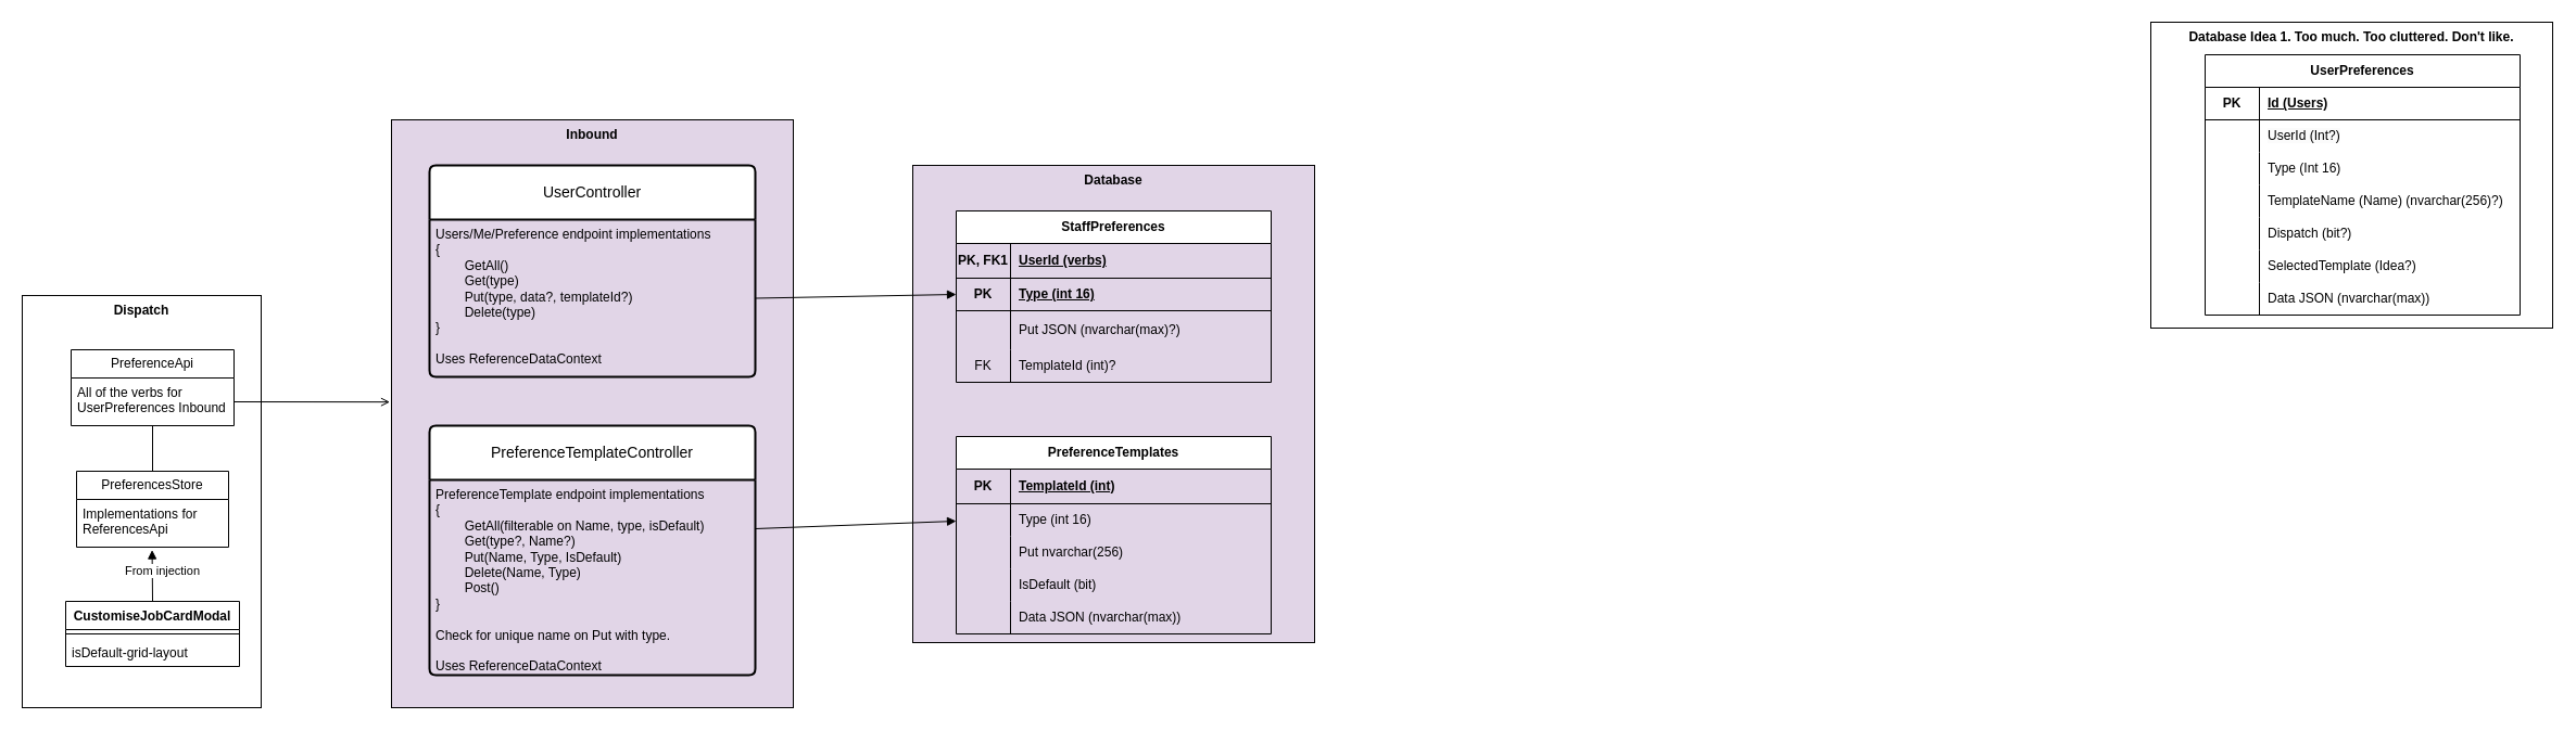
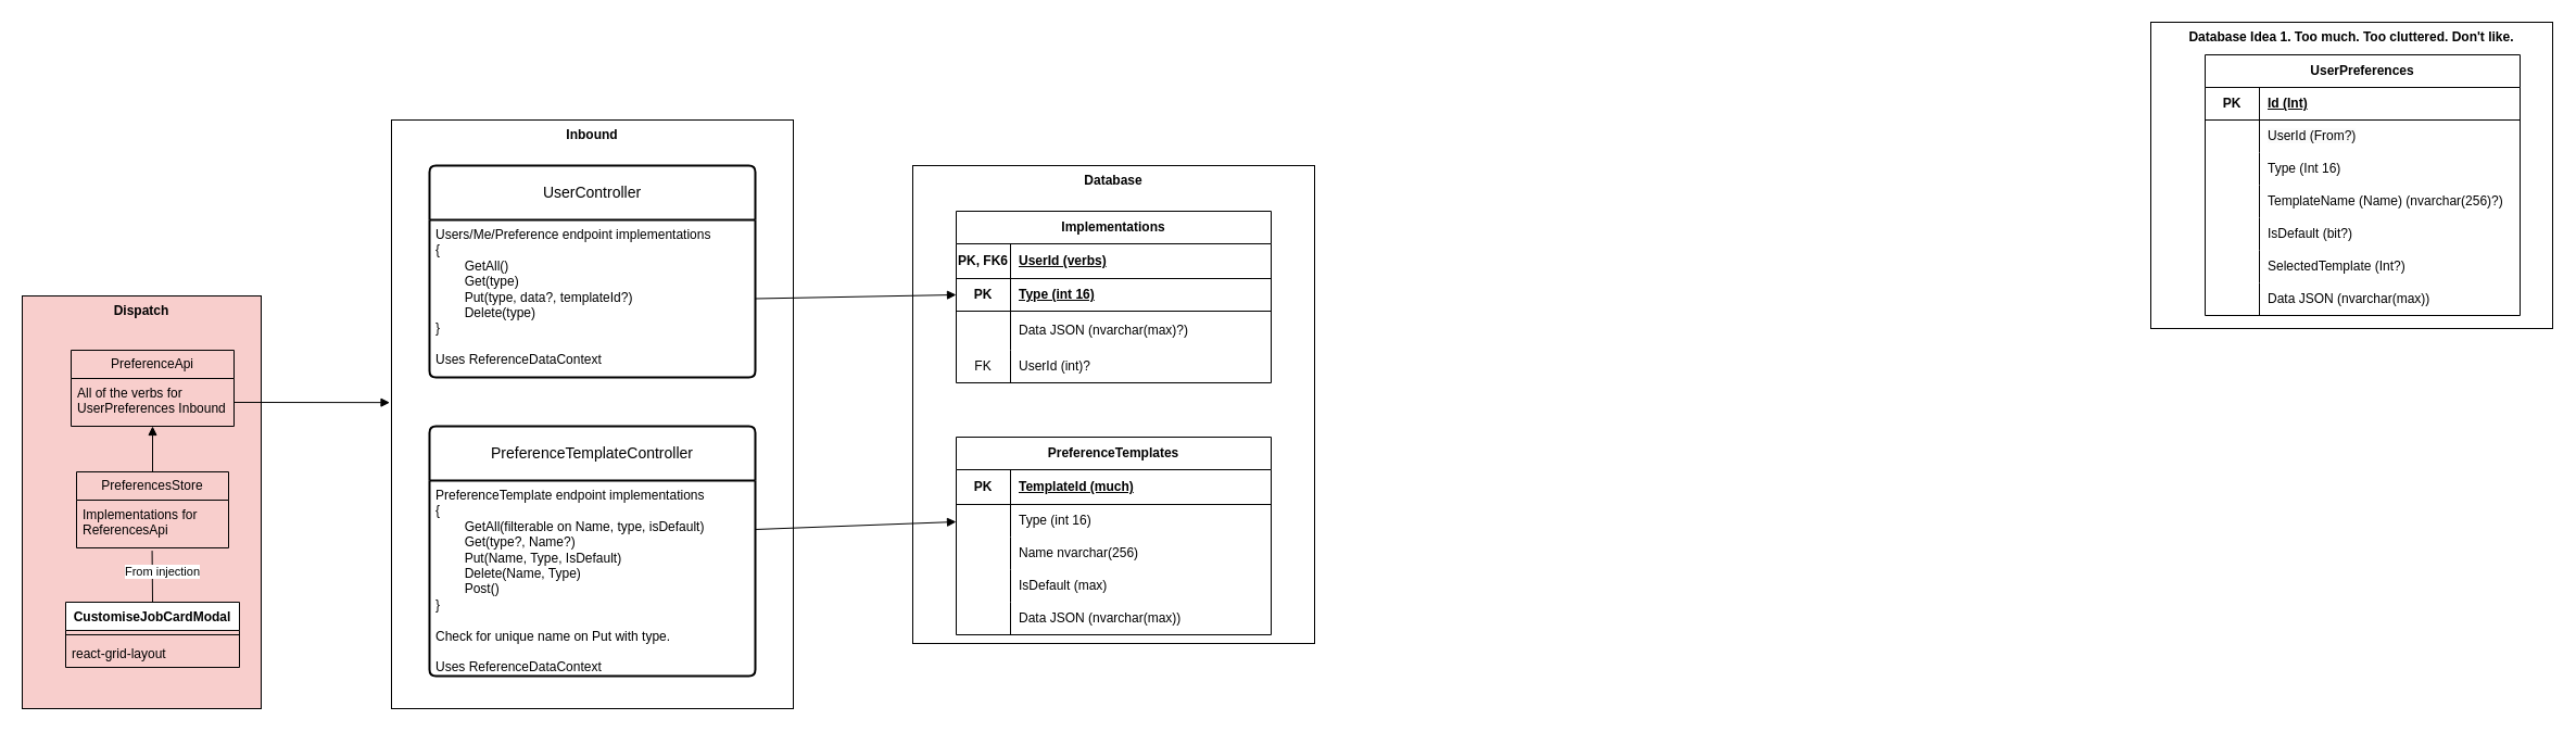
- <mxCell id="20" value="Id (Users)" style="shape=partialRectangle;connectable=0;fillColor=none;top=0;left=0;bottom=0;right=0;align=left;spacingLeft=6;fontStyle=5;overflow=hidden;html=1;whiteSpace=wrap;" parent="18" vertex="1"><mxGeometry x="50" width="240" height="30" as="geometry"><mxRectangle width="240" height="30" as="alternateBounds" /></mxGeometry></mxCell>
+ <mxCell id="20" value="Id (Int)" style="shape=partialRectangle;connectable=0;fillColor=none;top=0;left=0;bottom=0;right=0;align=left;spacingLeft=6;fontStyle=5;overflow=hidden;html=1;whiteSpace=wrap;" parent="18" vertex="1"><mxGeometry x="50" width="240" height="30" as="geometry"><mxRectangle width="240" height="30" as="alternateBounds" /></mxGeometry></mxCell>
- <mxCell id="23" value="&lt;span style=&quot;color: rgb(0, 0, 0); font-family: Helvetica; font-size: 12px; font-style: normal; font-variant-ligatures: normal; font-variant-caps: normal; font-weight: 400; letter-spacing: normal; orphans: 2; text-align: left; text-indent: 0px; text-transform: none; widows: 2; word-spacing: 0px; -webkit-text-stroke-width: 0px; white-space: normal; background-color: rgb(251, 251, 251); text-decoration-thickness: initial; text-decoration-style: initial; text-decoration-color: initial; display: inline !important; float: none;&quot;&gt;UserId (Int?)&lt;/span&gt;" style="shape=partialRectangle;connectable=0;fillColor=none;top=0;left=0;bottom=0;right=0;align=left;spacingLeft=6;overflow=hidden;html=1;whiteSpace=wrap;" parent="21" vertex="1"><mxGeometry x="50" width="240" height="30" as="geometry"><mxRectangle width="240" height="30" as="alternateBounds" /></mxGeometry></mxCell>
+ <mxCell id="23" value="&lt;span style=&quot;color: rgb(0, 0, 0); font-family: Helvetica; font-size: 12px; font-style: normal; font-variant-ligatures: normal; font-variant-caps: normal; font-weight: 400; letter-spacing: normal; orphans: 2; text-align: left; text-indent: 0px; text-transform: none; widows: 2; word-spacing: 0px; -webkit-text-stroke-width: 0px; white-space: normal; background-color: rgb(251, 251, 251); text-decoration-thickness: initial; text-decoration-style: initial; text-decoration-color: initial; display: inline !important; float: none;&quot;&gt;UserId (From?)&lt;/span&gt;" style="shape=partialRectangle;connectable=0;fillColor=none;top=0;left=0;bottom=0;right=0;align=left;spacingLeft=6;overflow=hidden;html=1;whiteSpace=wrap;" parent="21" vertex="1"><mxGeometry x="50" width="240" height="30" as="geometry"><mxRectangle width="240" height="30" as="alternateBounds" /></mxGeometry></mxCell>
- <mxCell id="40" value="StaffPreferences" style="shape=table;startSize=30;container=1;collapsible=1;childLayout=tableLayout;fixedRows=1;rowLines=0;fontStyle=1;align=center;resizeLast=1;html=1;whiteSpace=wrap;" parent="1" vertex="1"><mxGeometry x="880" y="194" width="290" height="158" as="geometry"><mxRectangle x="600" y="168" width="130" height="30" as="alternateBounds" /></mxGeometry></mxCell>
+ <mxCell id="40" value="Implementations" style="shape=table;startSize=30;container=1;collapsible=1;childLayout=tableLayout;fixedRows=1;rowLines=0;fontStyle=1;align=center;resizeLast=1;html=1;whiteSpace=wrap;" parent="1" vertex="1"><mxGeometry x="880" y="194" width="290" height="158" as="geometry"><mxRectangle x="600" y="168" width="130" height="30" as="alternateBounds" /></mxGeometry></mxCell>
- <mxCell id="32" value="Dispatch (bit?)" style="shape=partialRectangle;connectable=0;fillColor=none;top=0;left=0;bottom=0;right=0;align=left;spacingLeft=6;overflow=hidden;html=1;whiteSpace=wrap;" parent="30" vertex="1"><mxGeometry x="50" width="240" height="30" as="geometry"><mxRectangle width="240" height="30" as="alternateBounds" /></mxGeometry></mxCell>
+ <mxCell id="32" value="IsDefault (bit?)" style="shape=partialRectangle;connectable=0;fillColor=none;top=0;left=0;bottom=0;right=0;align=left;spacingLeft=6;overflow=hidden;html=1;whiteSpace=wrap;" parent="30" vertex="1"><mxGeometry x="50" width="240" height="30" as="geometry"><mxRectangle width="240" height="30" as="alternateBounds" /></mxGeometry></mxCell>
- <mxCell id="42" value="PK, FK1" style="shape=partialRectangle;connectable=0;fillColor=none;top=0;left=0;bottom=0;right=0;fontStyle=1;overflow=hidden;html=1;whiteSpace=wrap;" parent="41" vertex="1"><mxGeometry width="50" height="32" as="geometry"><mxRectangle width="50" height="32" as="alternateBounds" /></mxGeometry></mxCell>
+ <mxCell id="42" value="PK, FK6" style="shape=partialRectangle;connectable=0;fillColor=none;top=0;left=0;bottom=0;right=0;fontStyle=1;overflow=hidden;html=1;whiteSpace=wrap;" parent="41" vertex="1"><mxGeometry width="50" height="32" as="geometry"><mxRectangle width="50" height="32" as="alternateBounds" /></mxGeometry></mxCell>
- <mxCell id="35" value="SelectedTemplate (Idea?)" style="shape=partialRectangle;connectable=0;fillColor=none;top=0;left=0;bottom=0;right=0;align=left;spacingLeft=6;overflow=hidden;html=1;whiteSpace=wrap;" parent="33" vertex="1"><mxGeometry x="50" width="240" height="30" as="geometry"><mxRectangle width="240" height="30" as="alternateBounds" /></mxGeometry></mxCell>
+ <mxCell id="35" value="SelectedTemplate (Int?)" style="shape=partialRectangle;connectable=0;fillColor=none;top=0;left=0;bottom=0;right=0;align=left;spacingLeft=6;overflow=hidden;html=1;whiteSpace=wrap;" parent="33" vertex="1"><mxGeometry x="50" width="240" height="30" as="geometry"><mxRectangle width="240" height="30" as="alternateBounds" /></mxGeometry></mxCell>
- <mxCell id="49" value="Put JSON (nvarchar(max)?)" style="shape=partialRectangle;connectable=0;fillColor=none;top=0;left=0;bottom=0;right=0;align=left;spacingLeft=6;overflow=hidden;html=1;whiteSpace=wrap;" parent="47" vertex="1"><mxGeometry x="50" width="240" height="36" as="geometry"><mxRectangle width="240" height="36" as="alternateBounds" /></mxGeometry></mxCell>
+ <mxCell id="49" value="Data JSON (nvarchar(max)?)" style="shape=partialRectangle;connectable=0;fillColor=none;top=0;left=0;bottom=0;right=0;align=left;spacingLeft=6;overflow=hidden;html=1;whiteSpace=wrap;" parent="47" vertex="1"><mxGeometry x="50" width="240" height="36" as="geometry"><mxRectangle width="240" height="36" as="alternateBounds" /></mxGeometry></mxCell>
- <mxCell id="52" value="TemplateId (int)?" style="shape=partialRectangle;connectable=0;fillColor=none;top=0;left=0;bottom=0;right=0;align=left;spacingLeft=6;overflow=hidden;html=1;whiteSpace=wrap;" parent="50" vertex="1"><mxGeometry x="50" width="240" height="30" as="geometry"><mxRectangle width="240" height="30" as="alternateBounds" /></mxGeometry></mxCell>
+ <mxCell id="52" value="UserId (int)?" style="shape=partialRectangle;connectable=0;fillColor=none;top=0;left=0;bottom=0;right=0;align=left;spacingLeft=6;overflow=hidden;html=1;whiteSpace=wrap;" parent="50" vertex="1"><mxGeometry x="50" width="240" height="30" as="geometry"><mxRectangle width="240" height="30" as="alternateBounds" /></mxGeometry></mxCell>
- <mxCell id="8" value="" style="html=1;verticalAlign=bottom;endArrow=open;curved=0;rounded=0;exitX=1;exitY=0.5;exitDx=0;exitDy=0;entryX=-0.004;entryY=0.48;entryDx=0;entryDy=0;entryPerimeter=0;" parent="1" source="7" target="2" edge="1"><mxGeometry width="80" relative="1" as="geometry"><mxPoint x="250" y="252" as="sourcePoint" /><mxPoint x="300" y="410" as="targetPoint" /></mxGeometry></mxCell>
+ <mxCell id="8" value="" style="html=1;verticalAlign=bottom;endArrow=block;curved=0;rounded=0;exitX=1;exitY=0.5;exitDx=0;exitDy=0;entryX=-0.004;entryY=0.48;entryDx=0;entryDy=0;entryPerimeter=0;" parent="1" source="7" target="2" edge="1"><mxGeometry width="80" relative="1" as="geometry"><mxPoint x="250" y="252" as="sourcePoint" /><mxPoint x="300" y="410" as="targetPoint" /></mxGeometry></mxCell>
- <mxCell id="39" value="&lt;b&gt;Database&lt;/b&gt;" style="html=1;whiteSpace=wrap;verticalAlign=top;fillColor=#e1d5e7;" parent="1" vertex="1"><mxGeometry x="840" y="152" width="370" height="440" as="geometry" /></mxCell>
+ <mxCell id="39" value="&lt;b&gt;Database&lt;/b&gt;" style="html=1;whiteSpace=wrap;verticalAlign=top;" parent="1" vertex="1"><mxGeometry x="840" y="152" width="370" height="440" as="geometry" /></mxCell>
- <mxCell id="2" value="&lt;b&gt;Inbound&lt;/b&gt;" style="html=1;whiteSpace=wrap;verticalAlign=top;fillColor=#e1d5e7;" parent="1" vertex="1"><mxGeometry x="360" y="110" width="370" height="542" as="geometry" /></mxCell>
+ <mxCell id="2" value="&lt;b&gt;Inbound&lt;/b&gt;" style="html=1;whiteSpace=wrap;verticalAlign=top;" parent="1" vertex="1"><mxGeometry x="360" y="110" width="370" height="542" as="geometry" /></mxCell>
- <mxCell id="11" value="" style="html=1;verticalAlign=bottom;endArrow=none;curved=0;rounded=0;exitX=0.5;exitY=0;exitDx=0;exitDy=0;" parent="1" source="9" target="7" edge="1"><mxGeometry width="80" relative="1" as="geometry"><mxPoint x="190" y="404" as="sourcePoint" /><mxPoint x="270" y="404" as="targetPoint" /></mxGeometry></mxCell>
+ <mxCell id="11" value="" style="html=1;verticalAlign=bottom;endArrow=block;curved=0;rounded=0;exitX=0.5;exitY=0;exitDx=0;exitDy=0;" parent="1" source="9" target="7" edge="1"><mxGeometry width="80" relative="1" as="geometry"><mxPoint x="190" y="404" as="sourcePoint" /><mxPoint x="270" y="404" as="targetPoint" /></mxGeometry></mxCell>
- <mxCell id="56" value="TemplateId (int)" style="shape=partialRectangle;connectable=0;fillColor=none;top=0;left=0;bottom=0;right=0;align=left;spacingLeft=6;fontStyle=5;overflow=hidden;html=1;whiteSpace=wrap;" parent="54" vertex="1"><mxGeometry x="50" width="240" height="32" as="geometry"><mxRectangle width="240" height="32" as="alternateBounds" /></mxGeometry></mxCell>
+ <mxCell id="56" value="TemplateId (much)" style="shape=partialRectangle;connectable=0;fillColor=none;top=0;left=0;bottom=0;right=0;align=left;spacingLeft=6;fontStyle=5;overflow=hidden;html=1;whiteSpace=wrap;" parent="54" vertex="1"><mxGeometry x="50" width="240" height="32" as="geometry"><mxRectangle width="240" height="32" as="alternateBounds" /></mxGeometry></mxCell>
- <mxCell id="5" value="&lt;b&gt;Dispatch&lt;/b&gt;" style="html=1;whiteSpace=wrap;verticalAlign=top;" parent="1" vertex="1"><mxGeometry x="20" y="272" width="220" height="380" as="geometry" /></mxCell>
+ <mxCell id="5" value="&lt;b&gt;Dispatch&lt;/b&gt;" style="html=1;whiteSpace=wrap;verticalAlign=top;fillColor=#f8cecc;" parent="1" vertex="1"><mxGeometry x="20" y="272" width="220" height="380" as="geometry" /></mxCell>
- <mxCell id="62" value="Put nvarchar(256)" style="shape=partialRectangle;connectable=0;fillColor=none;top=0;left=0;bottom=0;right=0;align=left;spacingLeft=6;overflow=hidden;html=1;whiteSpace=wrap;" vertex="1" parent="60"><mxGeometry x="50" width="240" height="30" as="geometry"><mxRectangle width="240" height="30" as="alternateBounds" /></mxGeometry></mxCell>
+ <mxCell id="62" value="Name nvarchar(256)" style="shape=partialRectangle;connectable=0;fillColor=none;top=0;left=0;bottom=0;right=0;align=left;spacingLeft=6;overflow=hidden;html=1;whiteSpace=wrap;" vertex="1" parent="60"><mxGeometry x="50" width="240" height="30" as="geometry"><mxRectangle width="240" height="30" as="alternateBounds" /></mxGeometry></mxCell>
- <mxCell id="15" value="From injection" style="html=1;verticalAlign=bottom;endArrow=block;curved=0;rounded=0;exitX=0.5;exitY=0;exitDx=0;exitDy=0;entryX=0.497;entryY=1.059;entryDx=0;entryDy=0;entryPerimeter=0;" parent="1" source="12" target="10" edge="1"><mxGeometry x="-0.205" y="-9" width="80" relative="1" as="geometry"><mxPoint x="190" y="404" as="sourcePoint" /><mxPoint x="270" y="404" as="targetPoint" /><mxPoint as="offset" /></mxGeometry></mxCell>
+ <mxCell id="15" value="From injection" style="html=1;verticalAlign=bottom;endArrow=none;curved=0;rounded=0;exitX=0.5;exitY=0;exitDx=0;exitDy=0;entryX=0.497;entryY=1.059;entryDx=0;entryDy=0;entryPerimeter=0;" parent="1" source="12" target="10" edge="1"><mxGeometry x="-0.205" y="-9" width="80" relative="1" as="geometry"><mxPoint x="190" y="404" as="sourcePoint" /><mxPoint x="270" y="404" as="targetPoint" /><mxPoint as="offset" /></mxGeometry></mxCell>
- <mxCell id="65" value="IsDefault (bit)" style="shape=partialRectangle;connectable=0;fillColor=none;top=0;left=0;bottom=0;right=0;align=left;spacingLeft=6;overflow=hidden;html=1;whiteSpace=wrap;" vertex="1" parent="63"><mxGeometry x="50" width="240" height="30" as="geometry"><mxRectangle width="240" height="30" as="alternateBounds" /></mxGeometry></mxCell>
+ <mxCell id="65" value="IsDefault (max)" style="shape=partialRectangle;connectable=0;fillColor=none;top=0;left=0;bottom=0;right=0;align=left;spacingLeft=6;overflow=hidden;html=1;whiteSpace=wrap;" vertex="1" parent="63"><mxGeometry x="50" width="240" height="30" as="geometry"><mxRectangle width="240" height="30" as="alternateBounds" /></mxGeometry></mxCell>
- <mxCell id="14" value="isDefault-grid-layout" style="text;strokeColor=none;fillColor=none;align=left;verticalAlign=top;spacingLeft=4;spacingRight=4;overflow=hidden;rotatable=0;points=[[0,0.5],[1,0.5]];portConstraint=eastwest;whiteSpace=wrap;html=1;" parent="12" vertex="1"><mxGeometry y="34" width="160" height="26" as="geometry" /></mxCell>
+ <mxCell id="14" value="react-grid-layout" style="text;strokeColor=none;fillColor=none;align=left;verticalAlign=top;spacingLeft=4;spacingRight=4;overflow=hidden;rotatable=0;points=[[0,0.5],[1,0.5]];portConstraint=eastwest;whiteSpace=wrap;html=1;" parent="12" vertex="1"><mxGeometry y="34" width="160" height="26" as="geometry" /></mxCell>
